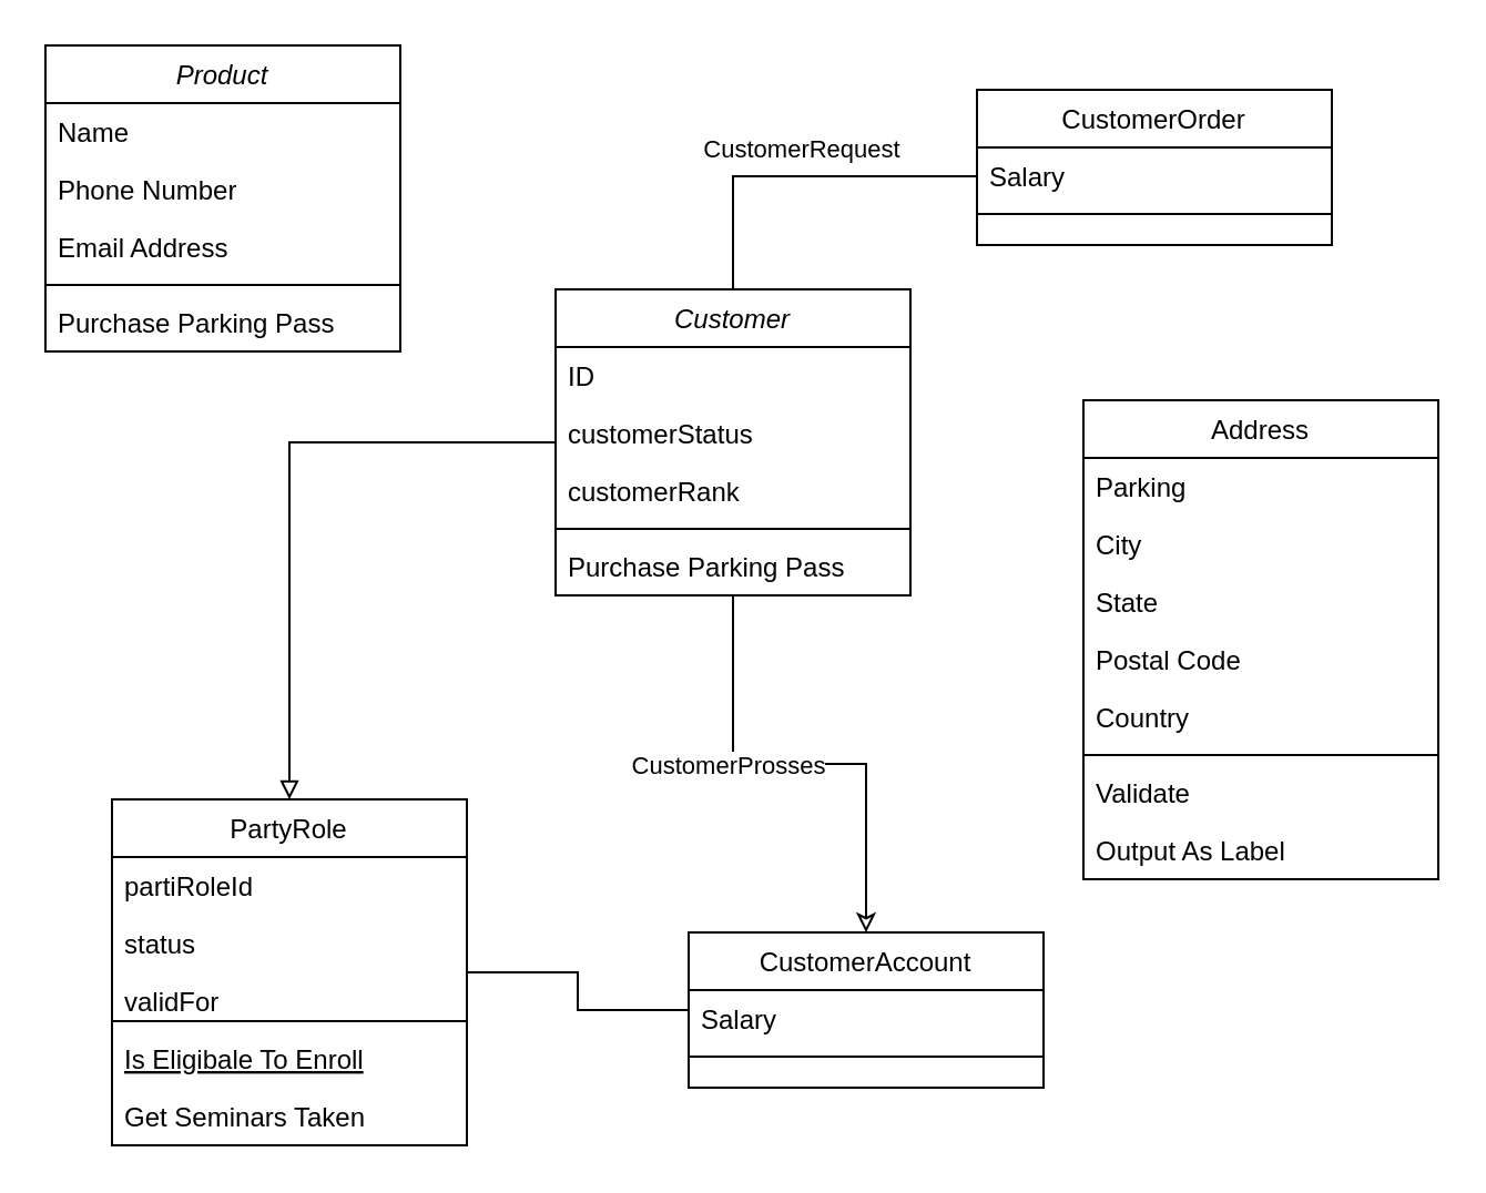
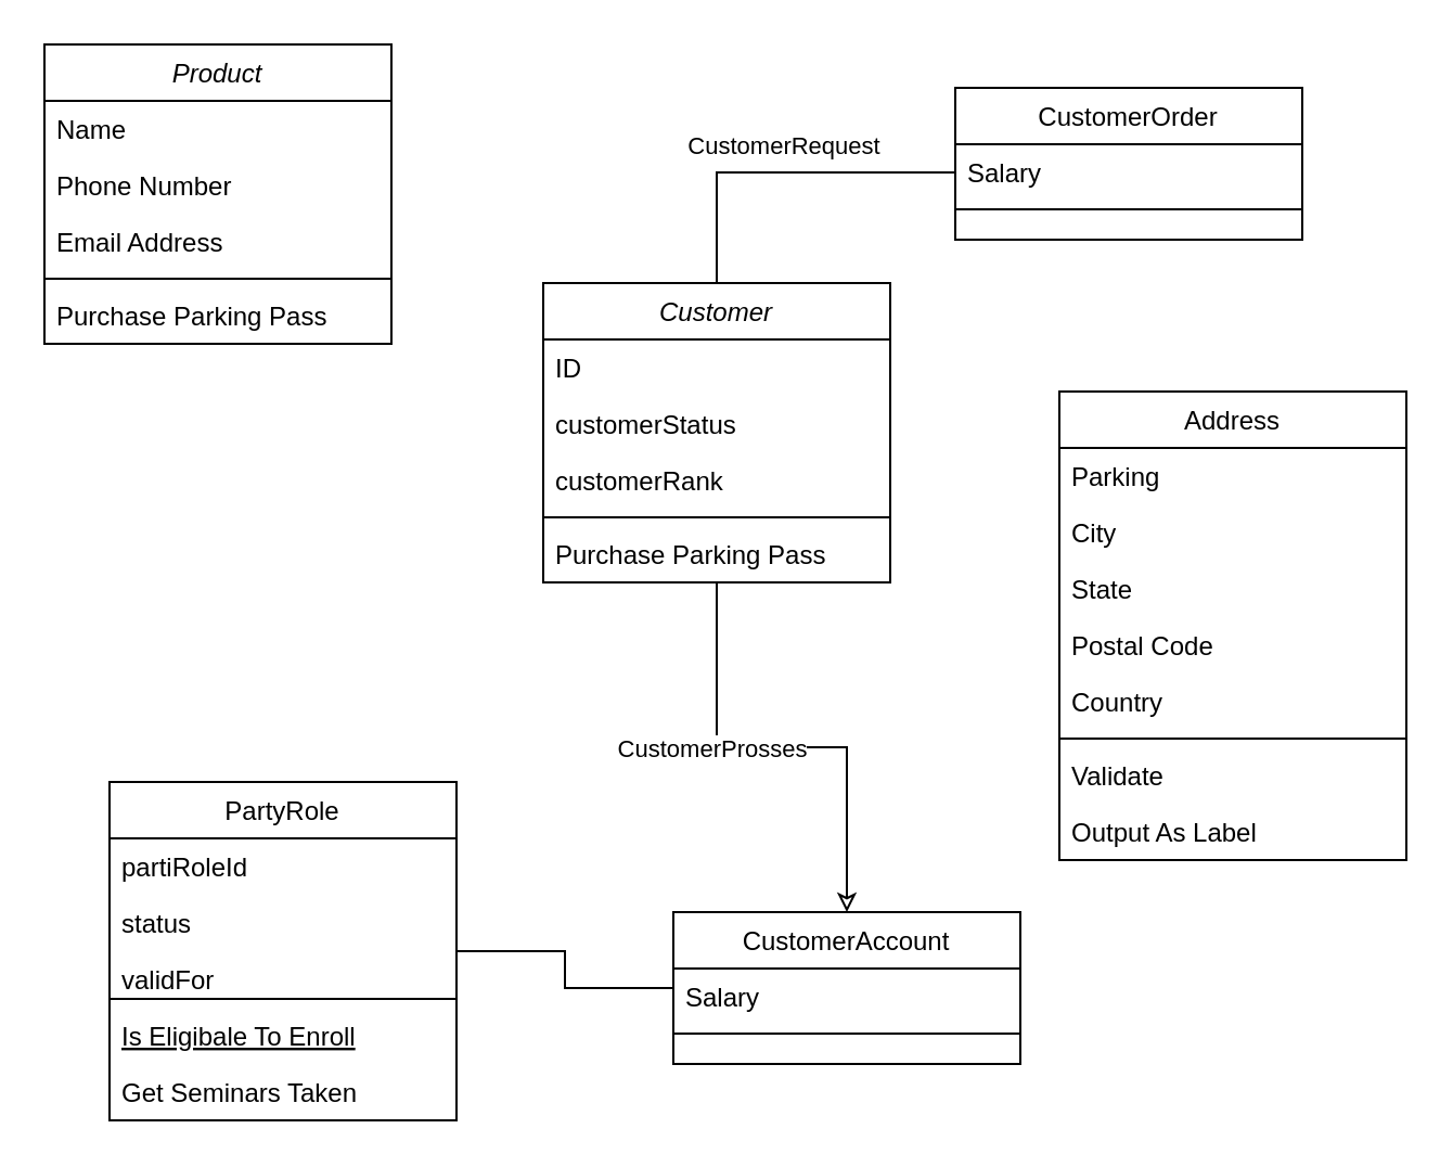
- <mxCell id="2" style="edgeStyle=orthogonalEdgeStyle;rounded=0;orthogonalLoop=1;jettySize=auto;html=1;endArrow=block;endFill=0;" edge="1" parent="1" source="5" target="11"><mxGeometry relative="1" as="geometry" /></mxCell>
